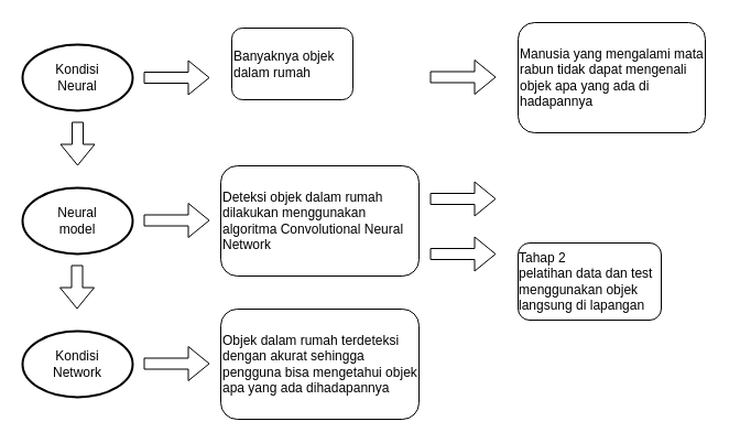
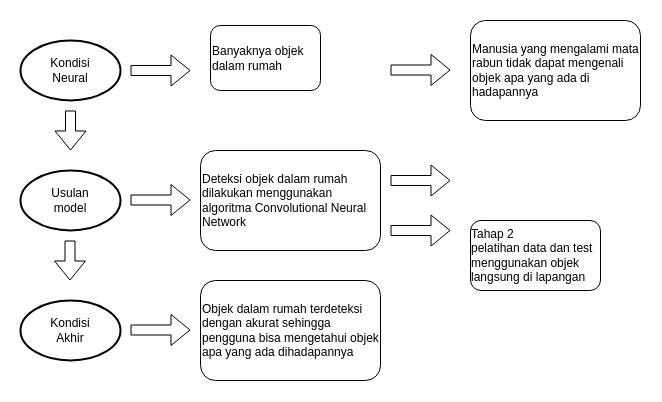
- <mxCell id="3" value="Neural&lt;br&gt;model" style="strokeWidth=2;html=1;shape=mxgraph.flowchart.start_1;whiteSpace=wrap;" vertex="1" parent="1"><mxGeometry x="20" y="170" width="100" height="60" as="geometry" /></mxCell>
+ <mxCell id="3" value="Usulan&lt;br&gt;model" style="strokeWidth=2;html=1;shape=mxgraph.flowchart.start_1;whiteSpace=wrap;" vertex="1" parent="1"><mxGeometry x="20" y="170" width="100" height="60" as="geometry" /></mxCell>
- <mxCell id="4" value="Kondisi&lt;br&gt;Network" style="strokeWidth=2;html=1;shape=mxgraph.flowchart.start_1;whiteSpace=wrap;" vertex="1" parent="1"><mxGeometry x="20" y="300" width="100" height="60" as="geometry" /></mxCell>
+ <mxCell id="4" value="Kondisi&lt;br&gt;Akhir" style="strokeWidth=2;html=1;shape=mxgraph.flowchart.start_1;whiteSpace=wrap;" vertex="1" parent="1"><mxGeometry x="20" y="300" width="100" height="60" as="geometry" /></mxCell>
